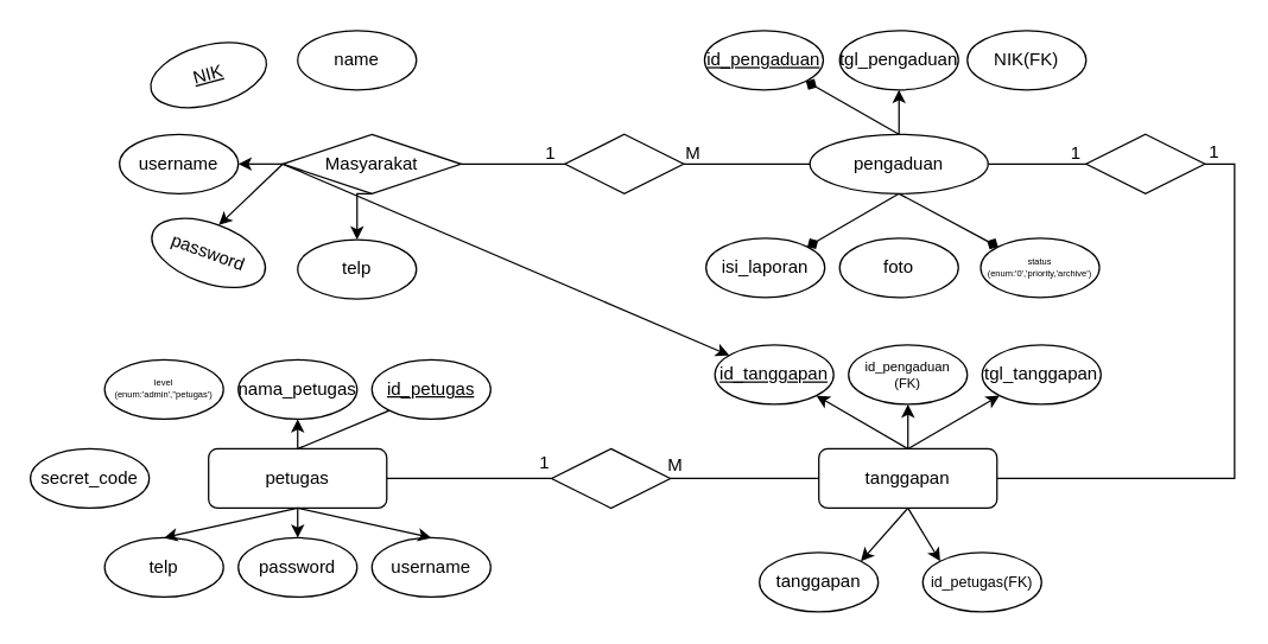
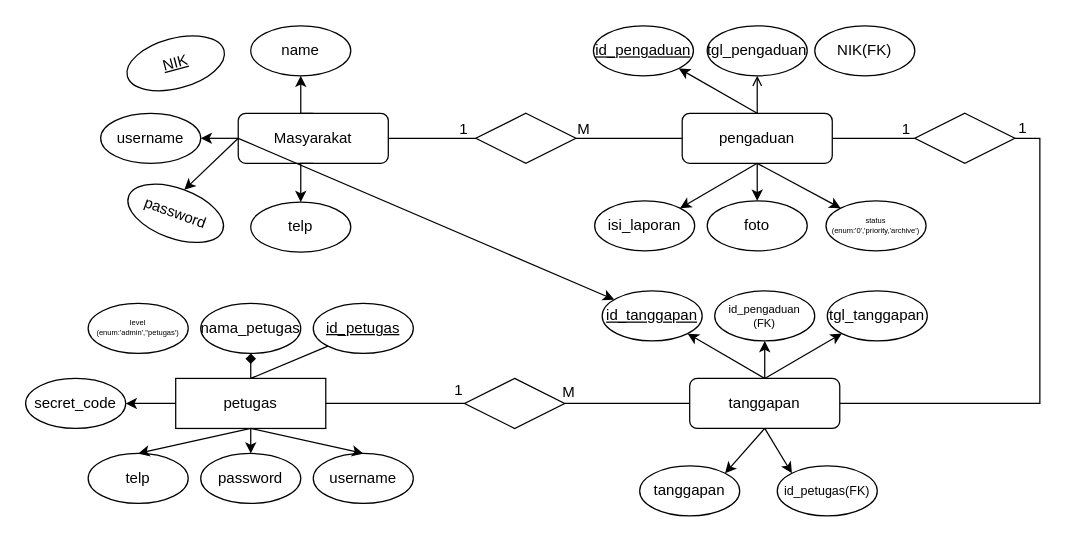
- <mxCell id="29" style="rounded=0;orthogonalLoop=1;jettySize=auto;html=1;exitX=0.5;exitY=0;exitDx=0;exitDy=0;entryX=1;entryY=1;entryDx=0;entryDy=0;endArrow=diamond;" edge="1" parent="1" source="36" target="38"><mxGeometry relative="1" as="geometry" /></mxCell>
+ <mxCell id="29" style="rounded=0;orthogonalLoop=1;jettySize=auto;html=1;exitX=0.5;exitY=0;exitDx=0;exitDy=0;entryX=1;entryY=1;entryDx=0;entryDy=0;" edge="1" parent="1" source="36" target="38"><mxGeometry relative="1" as="geometry" /></mxCell>
- <mxCell id="30" style="rounded=0;orthogonalLoop=1;jettySize=auto;html=1;exitX=0.5;exitY=0;exitDx=0;exitDy=0;entryX=0.5;entryY=1;entryDx=0;entryDy=0;" edge="1" parent="1" source="36" target="37"><mxGeometry relative="1" as="geometry" /></mxCell>
+ <mxCell id="30" style="rounded=0;orthogonalLoop=1;jettySize=auto;html=1;exitX=0.5;exitY=0;exitDx=0;exitDy=0;entryX=0.5;entryY=1;entryDx=0;entryDy=0;endArrow=open;" edge="1" parent="1" source="36" target="37"><mxGeometry relative="1" as="geometry" /></mxCell>
+ <mxCell id="6" style="edgeStyle=orthogonalEdgeStyle;rounded=0;orthogonalLoop=1;jettySize=auto;html=1;exitX=0.5;exitY=0;exitDx=0;exitDy=0;entryX=0.5;entryY=1;entryDx=0;entryDy=0;" edge="1" parent="1" source="8" target="10"><mxGeometry relative="1" as="geometry" /></mxCell>
- <mxCell id="8" value="Masyarakat" style="rhombus;whiteSpace=wrap;html=1;fillColor=none;" vertex="1" parent="1"><mxGeometry x="190" y="90" width="120" height="40" as="geometry" /></mxCell>
+ <mxCell id="8" value="Masyarakat" style="rounded=1;whiteSpace=wrap;html=1;fillColor=none;" vertex="1" parent="1"><mxGeometry x="190" y="90" width="120" height="40" as="geometry" /></mxCell>
- <mxCell id="36" value="pengaduan" style="ellipse;whiteSpace=wrap;html=1;fillColor=none;" vertex="1" parent="1"><mxGeometry x="545" y="90" width="120" height="40" as="geometry" /></mxCell>
+ <mxCell id="36" value="pengaduan" style="rounded=1;whiteSpace=wrap;html=1;fillColor=none;" vertex="1" parent="1"><mxGeometry x="545" y="90" width="120" height="40" as="geometry" /></mxCell>
+ <mxCell id="31" style="edgeStyle=orthogonalEdgeStyle;rounded=0;orthogonalLoop=1;jettySize=auto;html=1;exitX=0.5;exitY=1;exitDx=0;exitDy=0;entryX=0.5;entryY=0;entryDx=0;entryDy=0;" edge="1" parent="1" source="36" target="41"><mxGeometry relative="1" as="geometry" /></mxCell>
- <mxCell id="32" style="rounded=0;orthogonalLoop=1;jettySize=auto;html=1;exitX=0.5;exitY=1;exitDx=0;exitDy=0;entryX=1;entryY=0;entryDx=0;entryDy=0;endArrow=diamond;" edge="1" parent="1" source="36" target="42"><mxGeometry relative="1" as="geometry" /></mxCell>
+ <mxCell id="32" style="rounded=0;orthogonalLoop=1;jettySize=auto;html=1;exitX=0.5;exitY=1;exitDx=0;exitDy=0;entryX=1;entryY=0;entryDx=0;entryDy=0;" edge="1" parent="1" source="36" target="42"><mxGeometry relative="1" as="geometry" /></mxCell>
- <mxCell id="33" style="rounded=0;orthogonalLoop=1;jettySize=auto;html=1;exitX=0.5;exitY=1;exitDx=0;exitDy=0;entryX=0;entryY=0;entryDx=0;entryDy=0;endArrow=diamond;" edge="1" parent="1" source="36" target="40"><mxGeometry relative="1" as="geometry" /></mxCell>
+ <mxCell id="33" style="rounded=0;orthogonalLoop=1;jettySize=auto;html=1;exitX=0.5;exitY=1;exitDx=0;exitDy=0;entryX=0;entryY=0;entryDx=0;entryDy=0;" edge="1" parent="1" source="36" target="40"><mxGeometry relative="1" as="geometry" /></mxCell>
- <mxCell id="14" style="rounded=0;orthogonalLoop=1;jettySize=auto;html=1;exitX=0.5;exitY=0;exitDx=0;exitDy=0;entryX=0.5;entryY=1;entryDx=0;entryDy=0;" edge="1" parent="1" source="21" target="22"><mxGeometry relative="1" as="geometry" /></mxCell>
+ <mxCell id="14" style="rounded=0;orthogonalLoop=1;jettySize=auto;html=1;exitX=0.5;exitY=0;exitDx=0;exitDy=0;entryX=0.5;entryY=1;entryDx=0;entryDy=0;endArrow=diamond;" edge="1" parent="1" source="21" target="22"><mxGeometry relative="1" as="geometry" /></mxCell>
+ <mxCell id="19" style="edgeStyle=orthogonalEdgeStyle;rounded=0;orthogonalLoop=1;jettySize=auto;html=1;exitX=0;exitY=0.5;exitDx=0;exitDy=0;entryX=1;entryY=0.5;entryDx=0;entryDy=0;" edge="1" parent="1" source="21" target="24"><mxGeometry relative="1" as="geometry" /></mxCell>
- <mxCell id="21" value="petugas" style="rounded=1;whiteSpace=wrap;html=1;fillColor=none;" vertex="1" parent="1"><mxGeometry x="140" y="302" width="120" height="40" as="geometry" /></mxCell>
+ <mxCell id="21" value="petugas" style="whiteSpace=wrap;html=1;fillColor=none;rounded=0;" vertex="1" parent="1"><mxGeometry x="140" y="302" width="120" height="40" as="geometry" /></mxCell>
